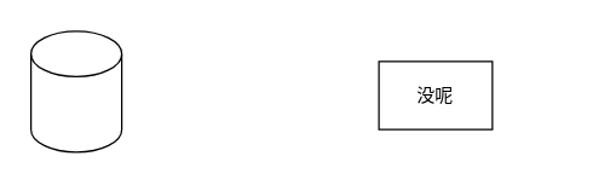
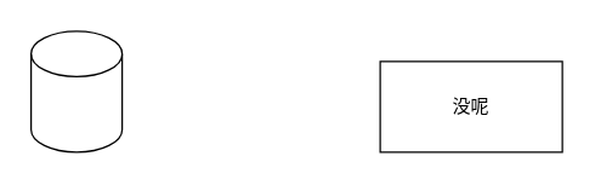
- <mxCell id="2" value="没呢" style="rounded=0;whiteSpace=wrap;html=1;" vertex="1" parent="1"><mxGeometry x="250" y="40" width="75" height="45" as="geometry" /></mxCell>
+ <mxCell id="2" value="没呢" style="rounded=0;whiteSpace=wrap;html=1;" vertex="1" parent="1"><mxGeometry x="250" y="40" width="120" height="60" as="geometry" /></mxCell>
